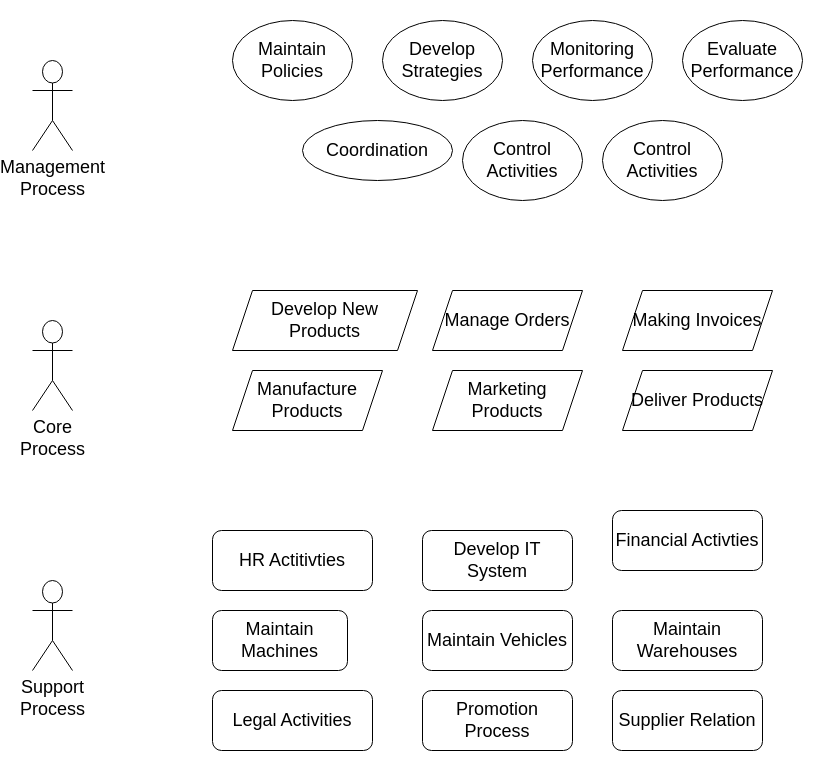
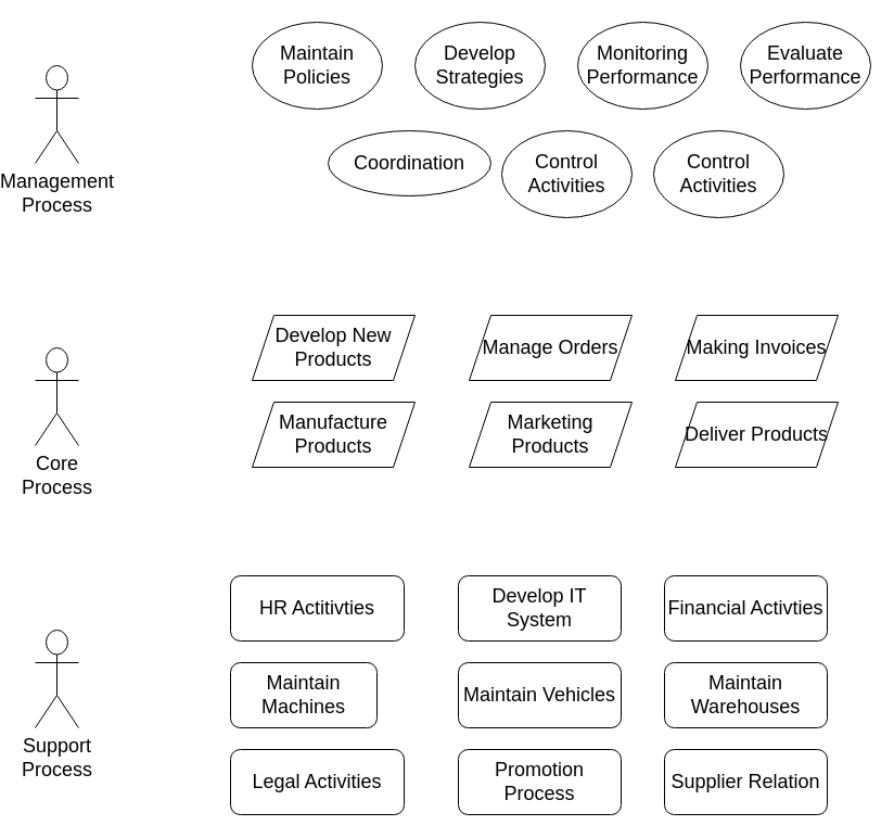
- <mxCell id="9" value="Develop New Products" style="shape=parallelogram;perimeter=parallelogramPerimeter;whiteSpace=wrap;html=1;fixedSize=1;fontSize=18;" parent="1" vertex="1"><mxGeometry x="220" y="290" width="185" height="60" as="geometry" /></mxCell>
+ <mxCell id="9" value="Develop New Products" style="shape=parallelogram;perimeter=parallelogramPerimeter;whiteSpace=wrap;html=1;fixedSize=1;fontSize=18;" parent="1" vertex="1"><mxGeometry x="220" y="290" width="150" height="60" as="geometry" /></mxCell>
- <mxCell id="17" value="Financial Activties" style="rounded=1;whiteSpace=wrap;html=1;fontSize=18;" parent="1" vertex="1"><mxGeometry x="600" y="510" width="150" height="60" as="geometry" /></mxCell>
+ <mxCell id="17" value="Financial Activties" style="rounded=1;whiteSpace=wrap;html=1;fontSize=18;" parent="1" vertex="1"><mxGeometry x="600" y="530" width="150" height="60" as="geometry" /></mxCell>
